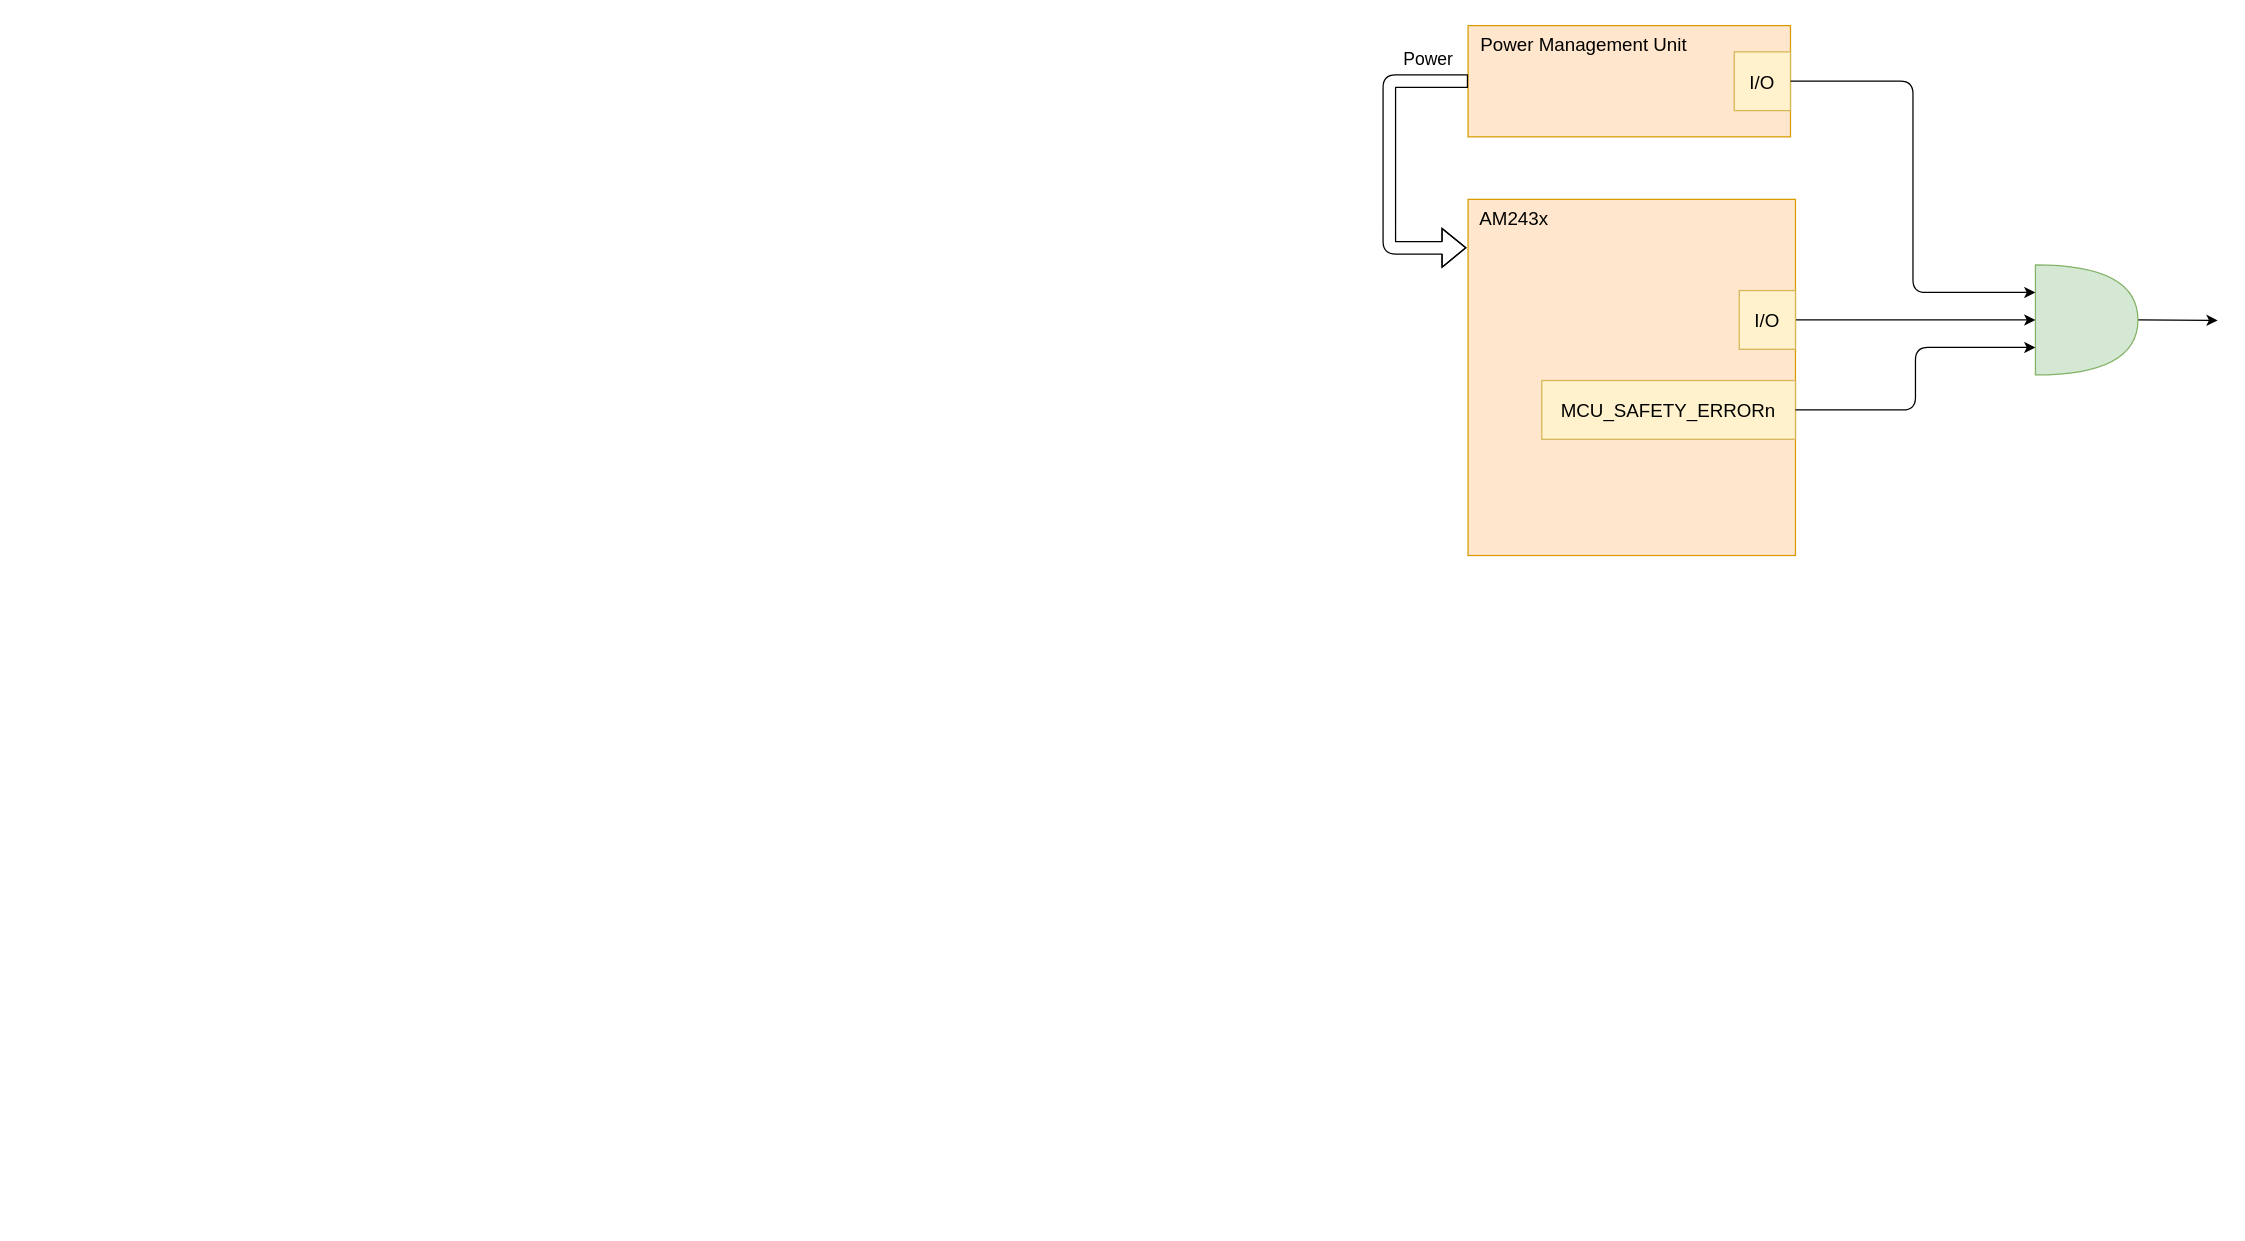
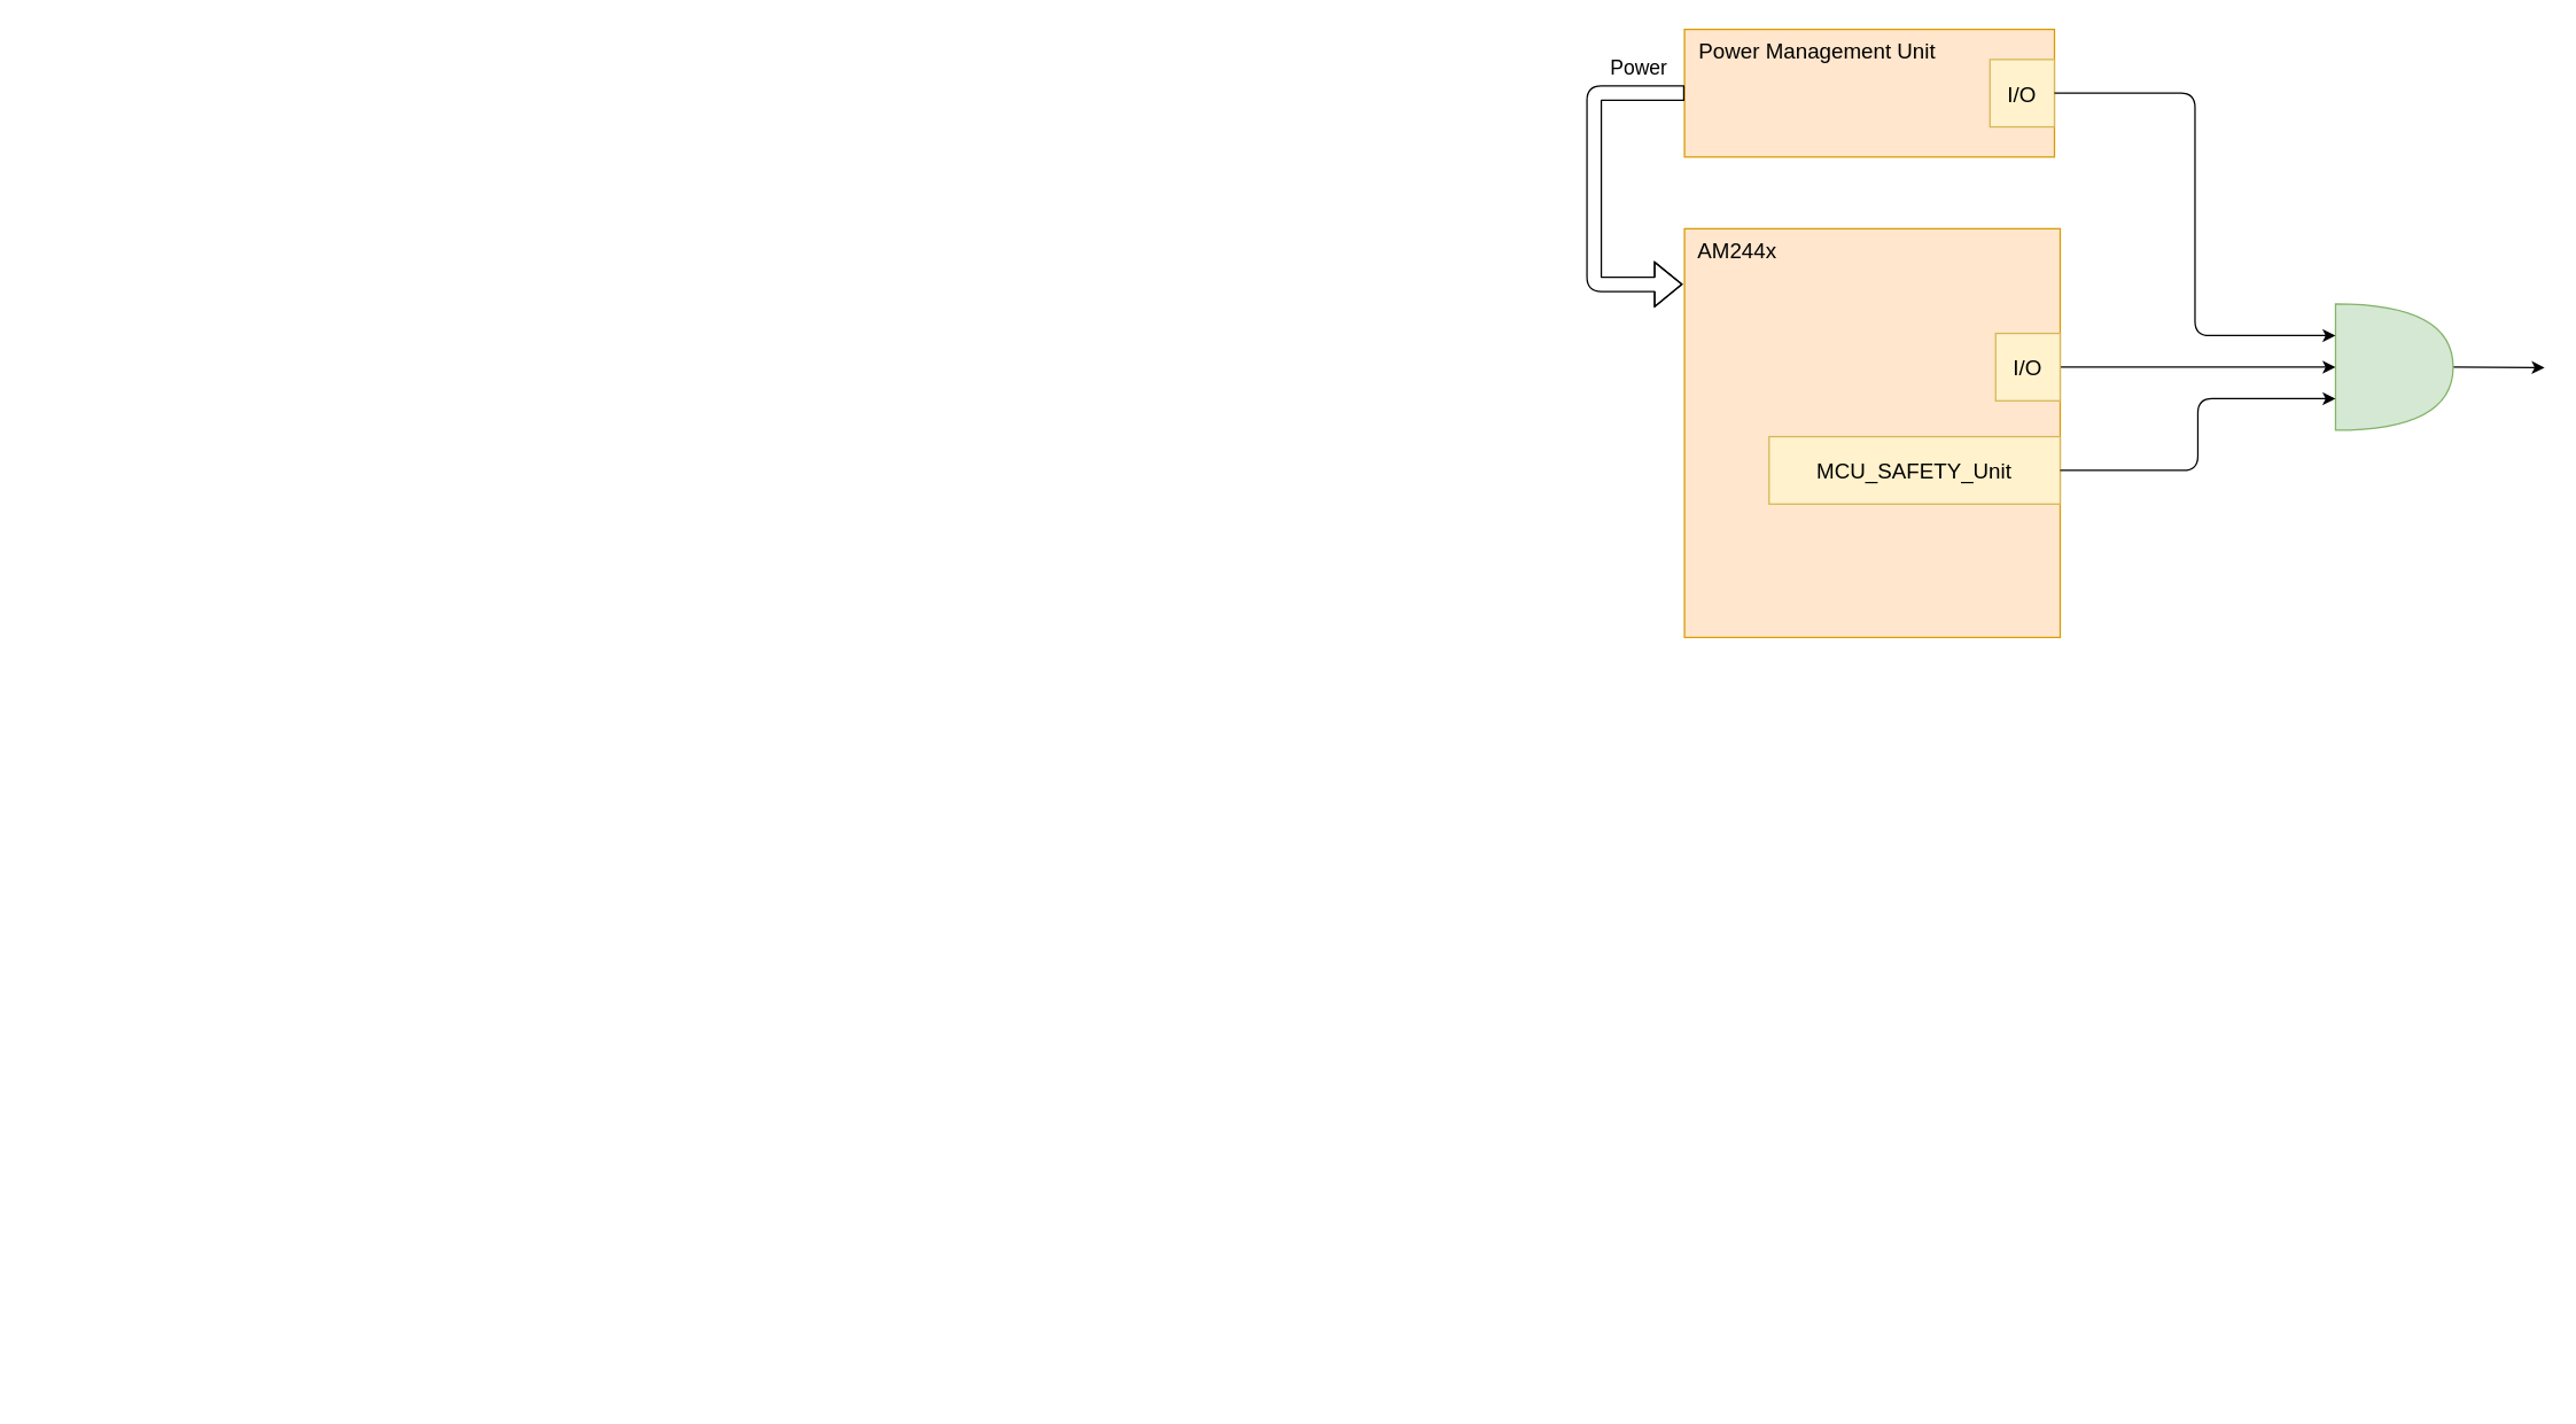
- <mxCell id="3" value="&amp;nbsp; AM243x" style="rounded=0;whiteSpace=wrap;html=1;align=left;verticalAlign=top;fontSize=15;fillColor=#ffe6cc;strokeColor=#d79b00;" vertex="1" parent="1"><mxGeometry x="1174" y="159" width="262" height="285" as="geometry" /></mxCell>
+ <mxCell id="3" value="&amp;nbsp; AM244x" style="rounded=0;whiteSpace=wrap;html=1;align=left;verticalAlign=top;fontSize=15;fillColor=#ffe6cc;strokeColor=#d79b00;" vertex="1" parent="1"><mxGeometry x="1174" y="159" width="262" height="285" as="geometry" /></mxCell>
- <mxCell id="8" value="MCU_SAFETY_ERRORn" style="rounded=0;whiteSpace=wrap;html=1;fontSize=15;fillColor=#fff2cc;strokeColor=#d6b656;" vertex="1" parent="1"><mxGeometry x="1233" y="304" width="203" height="47" as="geometry" /></mxCell>
+ <mxCell id="8" value="MCU_SAFETY_Unit" style="rounded=0;whiteSpace=wrap;html=1;fontSize=15;fillColor=#fff2cc;strokeColor=#d6b656;" vertex="1" parent="1"><mxGeometry x="1233" y="304" width="203" height="47" as="geometry" /></mxCell>
